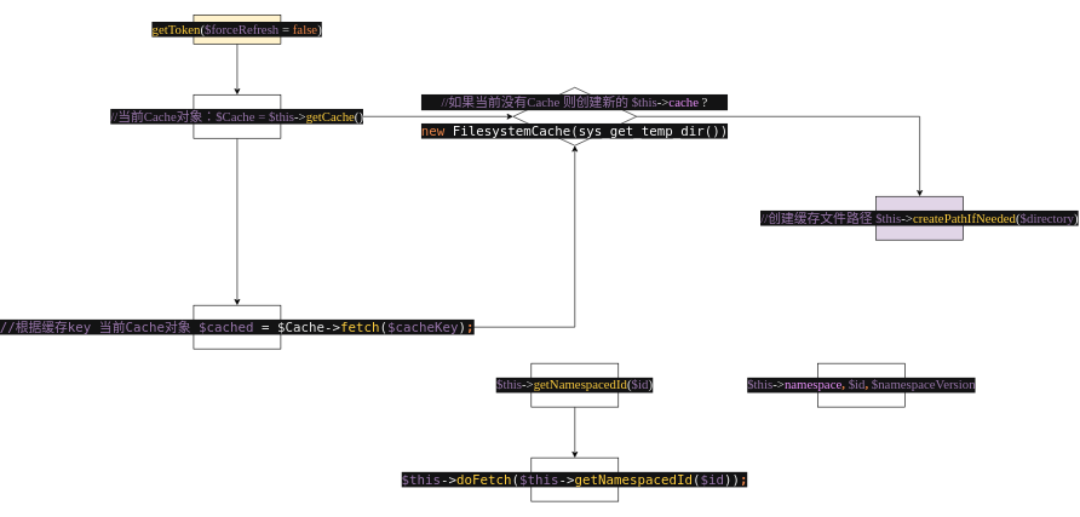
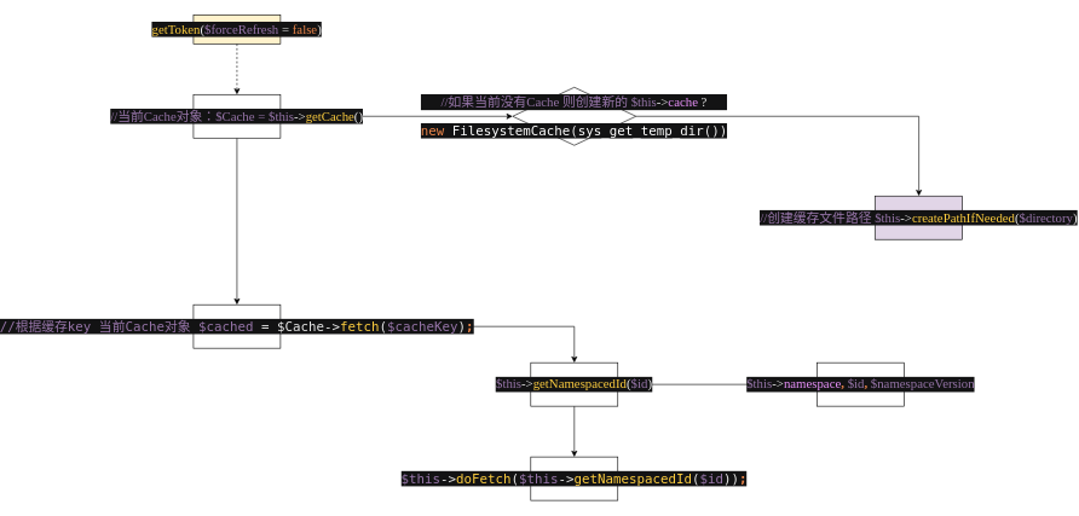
- <mxCell id="2" style="edgeStyle=orthogonalEdgeStyle;rounded=0;orthogonalLoop=1;jettySize=auto;html=1;entryX=0.5;entryY=0;entryDx=0;entryDy=0;" edge="1" parent="1" source="3" target="6"><mxGeometry relative="1" as="geometry" /></mxCell>
+ <mxCell id="2" style="edgeStyle=orthogonalEdgeStyle;rounded=0;orthogonalLoop=1;jettySize=auto;html=1;entryX=0.5;entryY=0;entryDx=0;entryDy=0;dashed=1;" edge="1" parent="1" source="3" target="6"><mxGeometry relative="1" as="geometry" /></mxCell>
- <mxCell id="10" style="edgeStyle=orthogonalEdgeStyle;rounded=0;orthogonalLoop=1;jettySize=auto;html=1;" edge="1" parent="1" source="11" target="8"><mxGeometry relative="1" as="geometry" /></mxCell>
+ <mxCell id="10" style="edgeStyle=orthogonalEdgeStyle;rounded=0;orthogonalLoop=1;jettySize=auto;html=1;" edge="1" parent="1" source="11" target="14"><mxGeometry relative="1" as="geometry" /></mxCell>
+ <mxCell id="13" style="edgeStyle=orthogonalEdgeStyle;rounded=0;orthogonalLoop=1;jettySize=auto;html=1;" edge="1" parent="1" source="14" target="16"><mxGeometry relative="1" as="geometry" /></mxCell>
